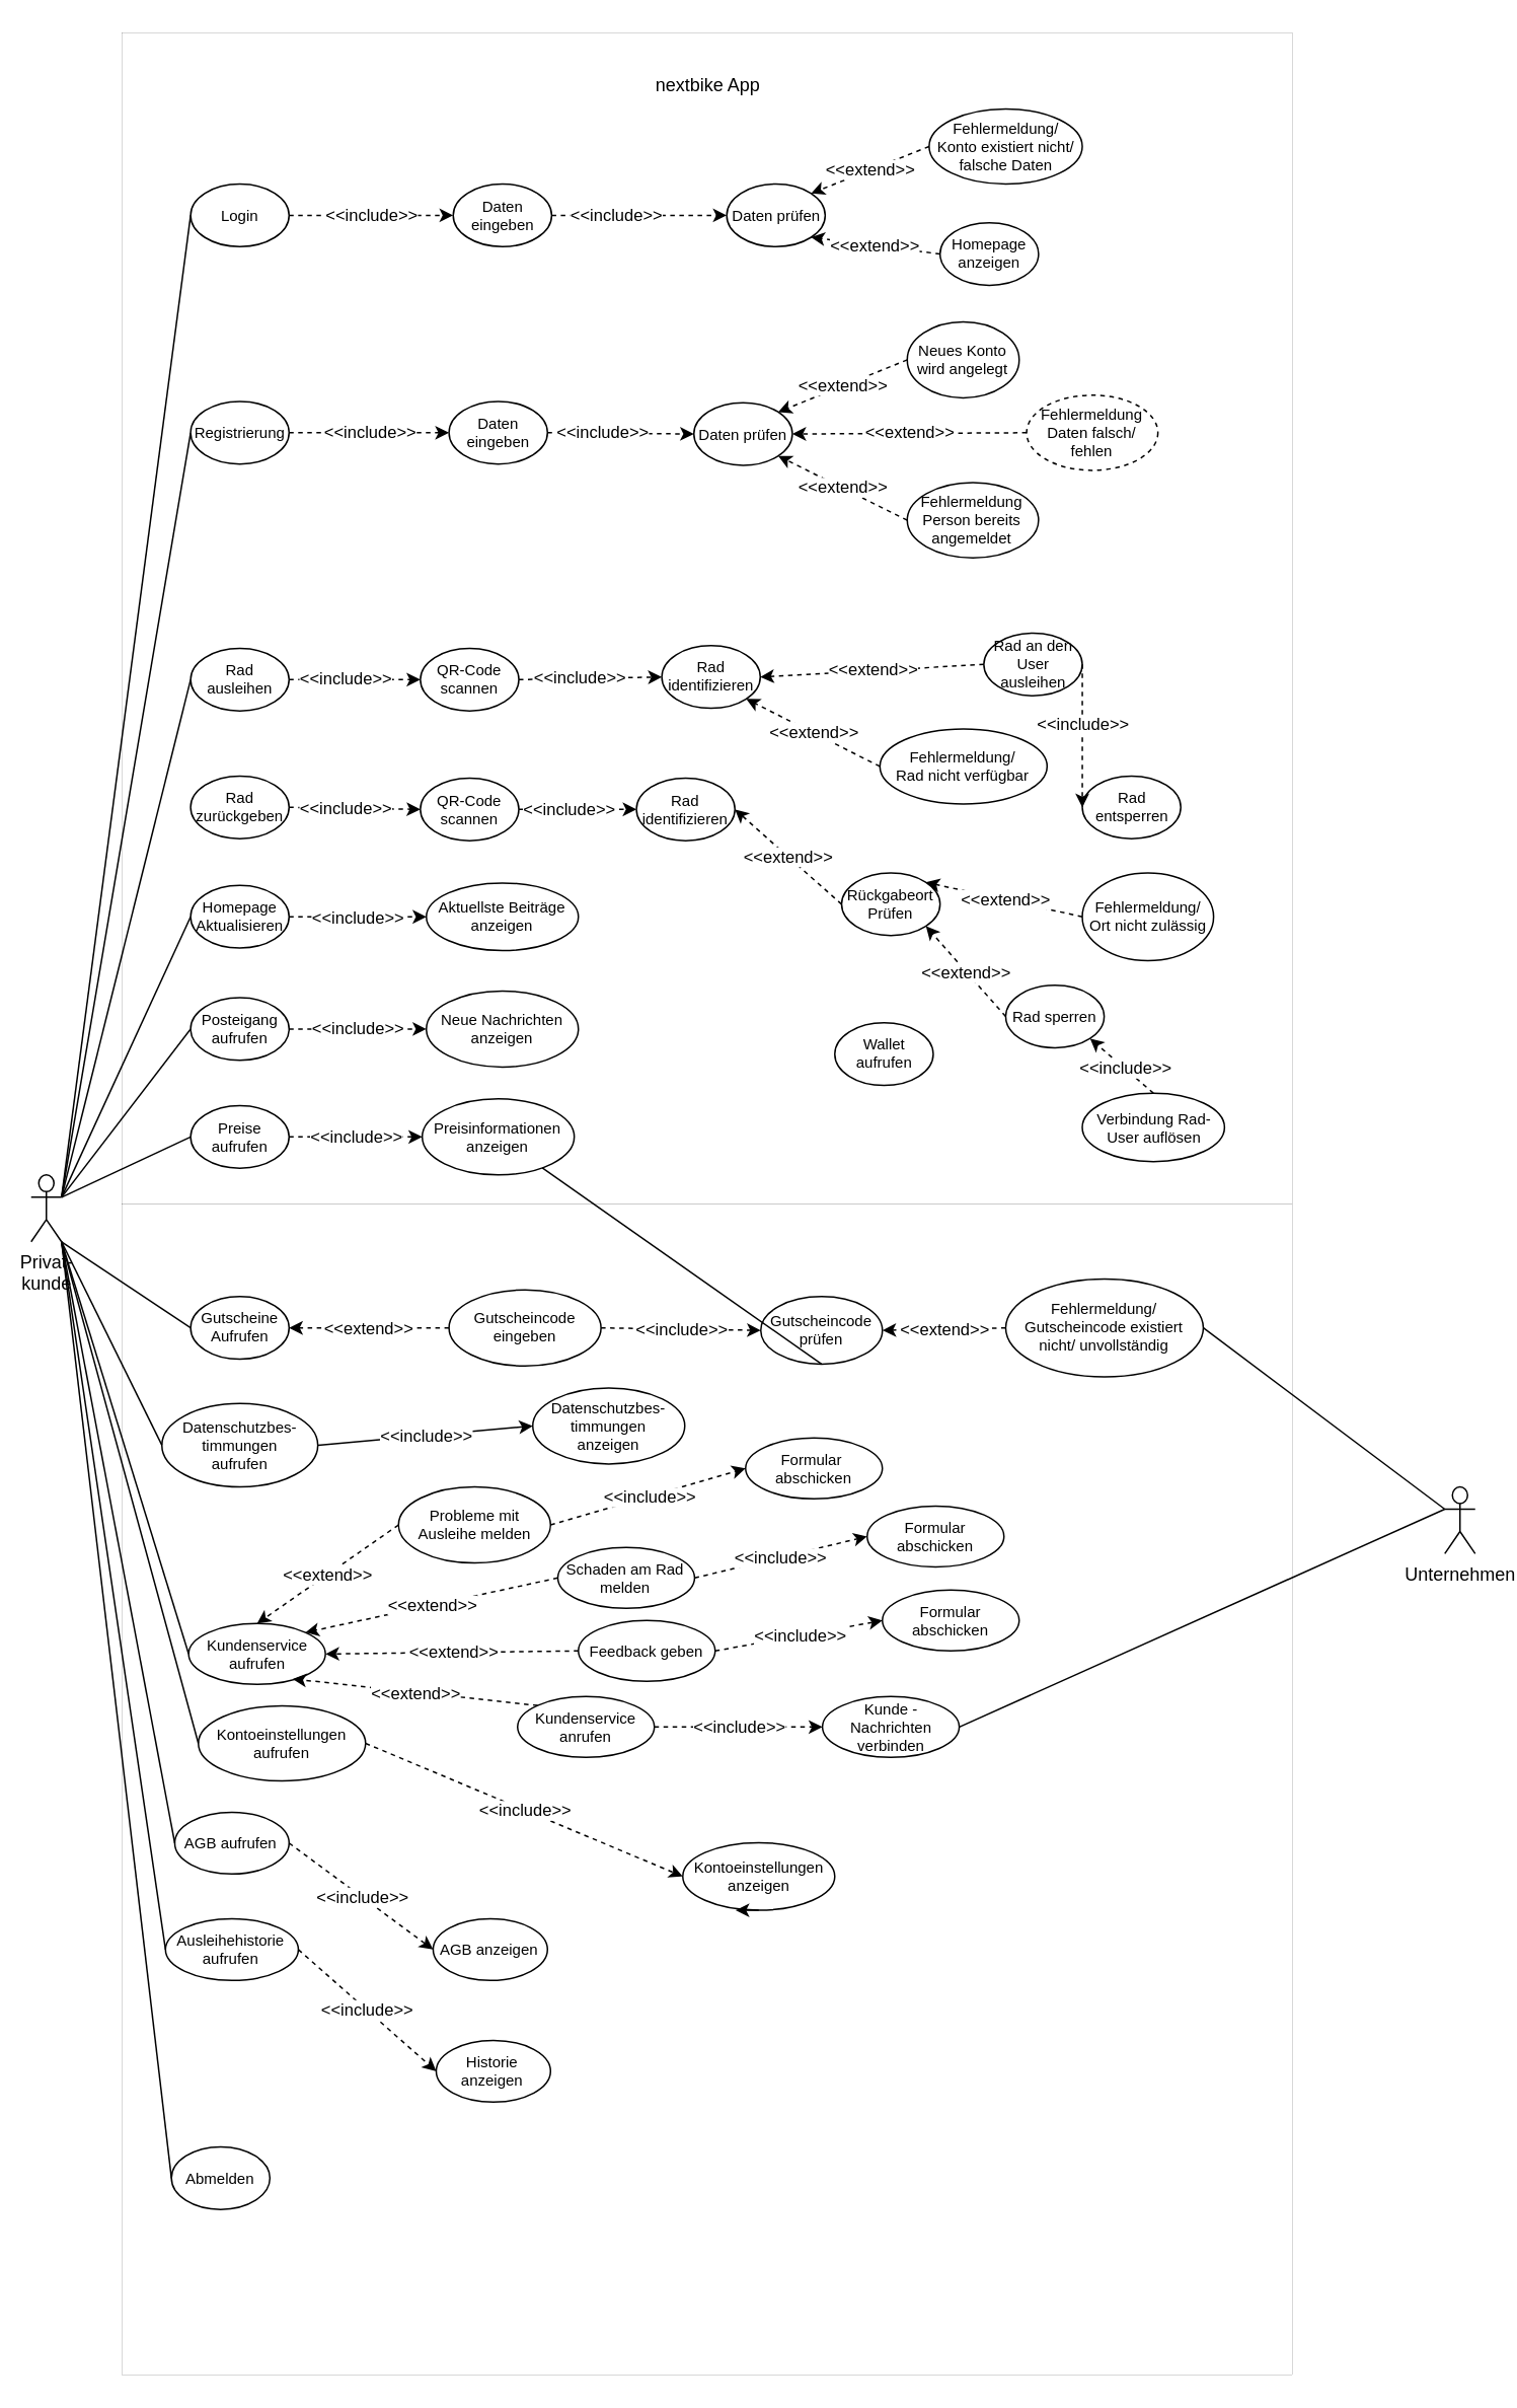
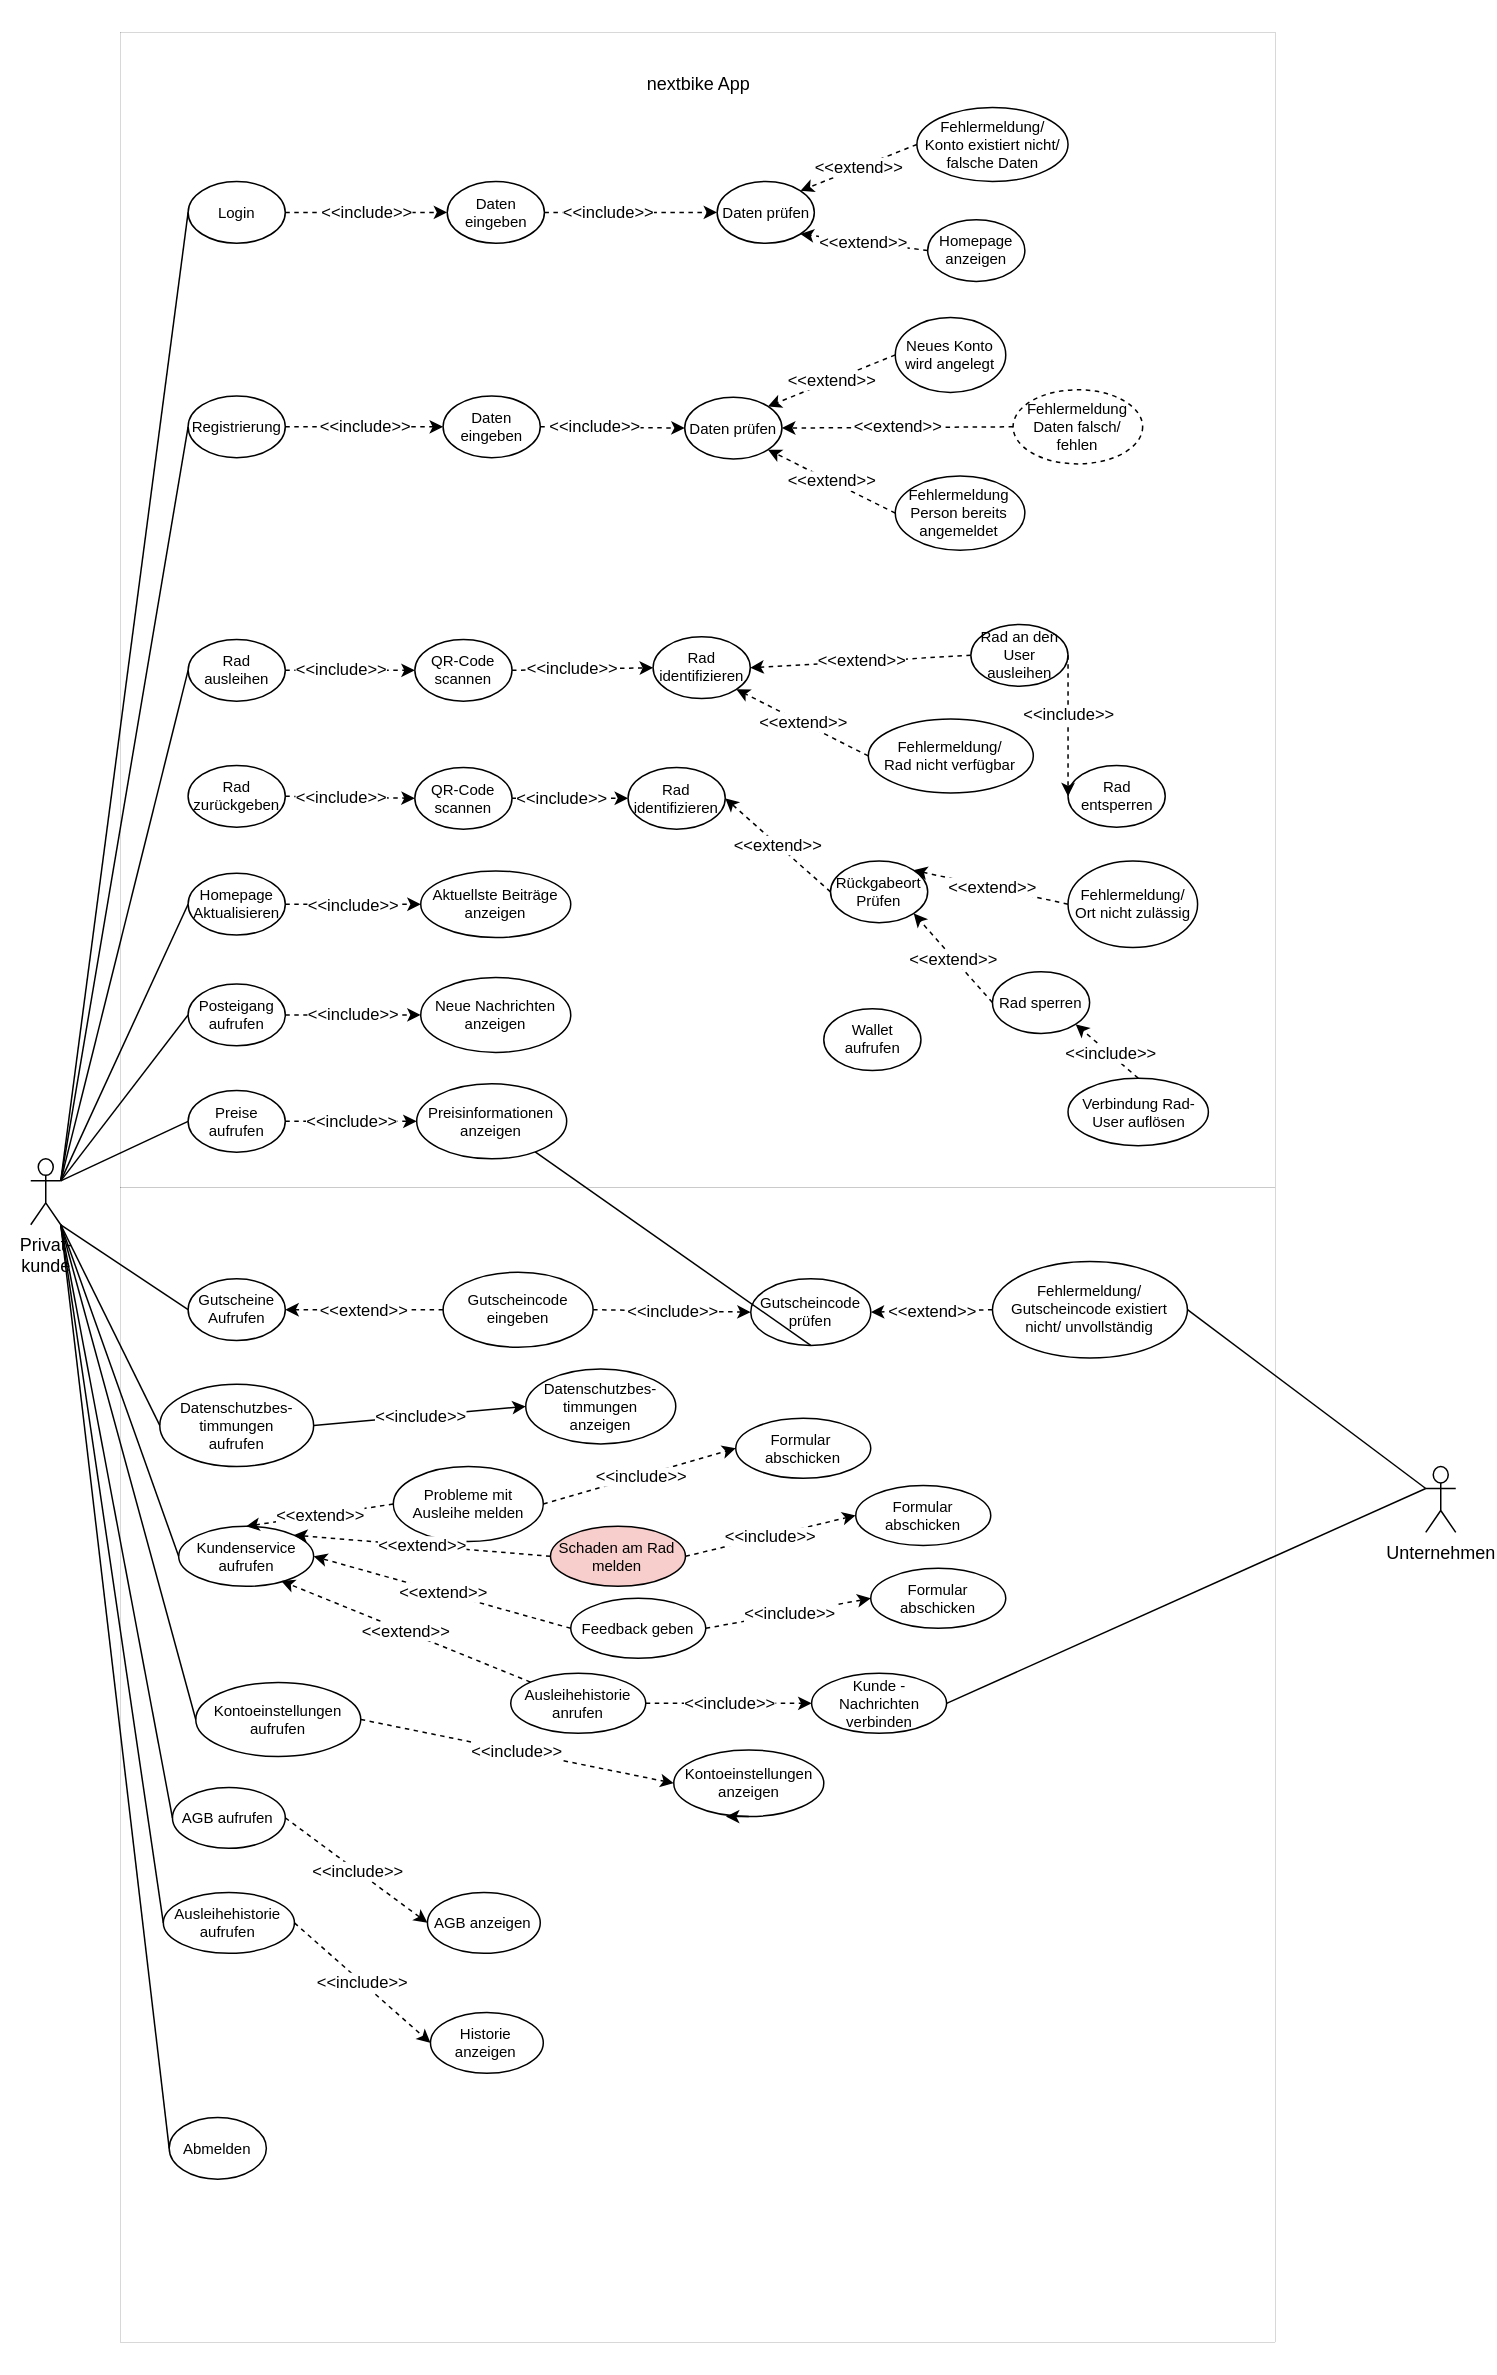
- <mxCell id="89" value="Schaden am Rad melden" style="ellipse;whiteSpace=wrap;html=1;fontSize=10;" vertex="1" parent="1"><mxGeometry x="366.48" y="1016.88" width="90" height="40" as="geometry" /></mxCell>
+ <mxCell id="89" value="Schaden am Rad melden" style="ellipse;whiteSpace=wrap;html=1;fontSize=10;fillColor=#f8cecc;" vertex="1" parent="1"><mxGeometry x="366.48" y="1016.88" width="90" height="40" as="geometry" /></mxCell>
- <mxCell id="87" value="Kundenservice aufrufen" style="ellipse;whiteSpace=wrap;html=1;fontSize=10;" vertex="1" parent="1"><mxGeometry x="123.6" y="1066.88" width="90" height="40" as="geometry" /></mxCell>
+ <mxCell id="87" value="Kundenservice aufrufen" style="ellipse;whiteSpace=wrap;html=1;fontSize=10;" vertex="1" parent="1"><mxGeometry x="118.6" y="1016.88" width="90" height="40" as="geometry" /></mxCell>
- <mxCell id="91" value="Kundenservice anrufen" style="ellipse;whiteSpace=wrap;html=1;fontSize=10;" vertex="1" parent="1"><mxGeometry x="340" y="1114.88" width="90" height="40" as="geometry" /></mxCell>
+ <mxCell id="91" value="Ausleihehistorie anrufen" style="ellipse;whiteSpace=wrap;html=1;fontSize=10;" vertex="1" parent="1"><mxGeometry x="340" y="1114.88" width="90" height="40" as="geometry" /></mxCell>
- <mxCell id="78" value="Kontoeinstellungen anzeigen" style="ellipse;whiteSpace=wrap;html=1;fontSize=10;" vertex="1" parent="1"><mxGeometry x="448.69" y="1210.94" width="100" height="44.42" as="geometry" /></mxCell>
+ <mxCell id="78" value="Kontoeinstellungen anzeigen" style="ellipse;whiteSpace=wrap;html=1;fontSize=10;" vertex="1" parent="1"><mxGeometry x="448.69" y="1165.94" width="100" height="44.42" as="geometry" /></mxCell>
